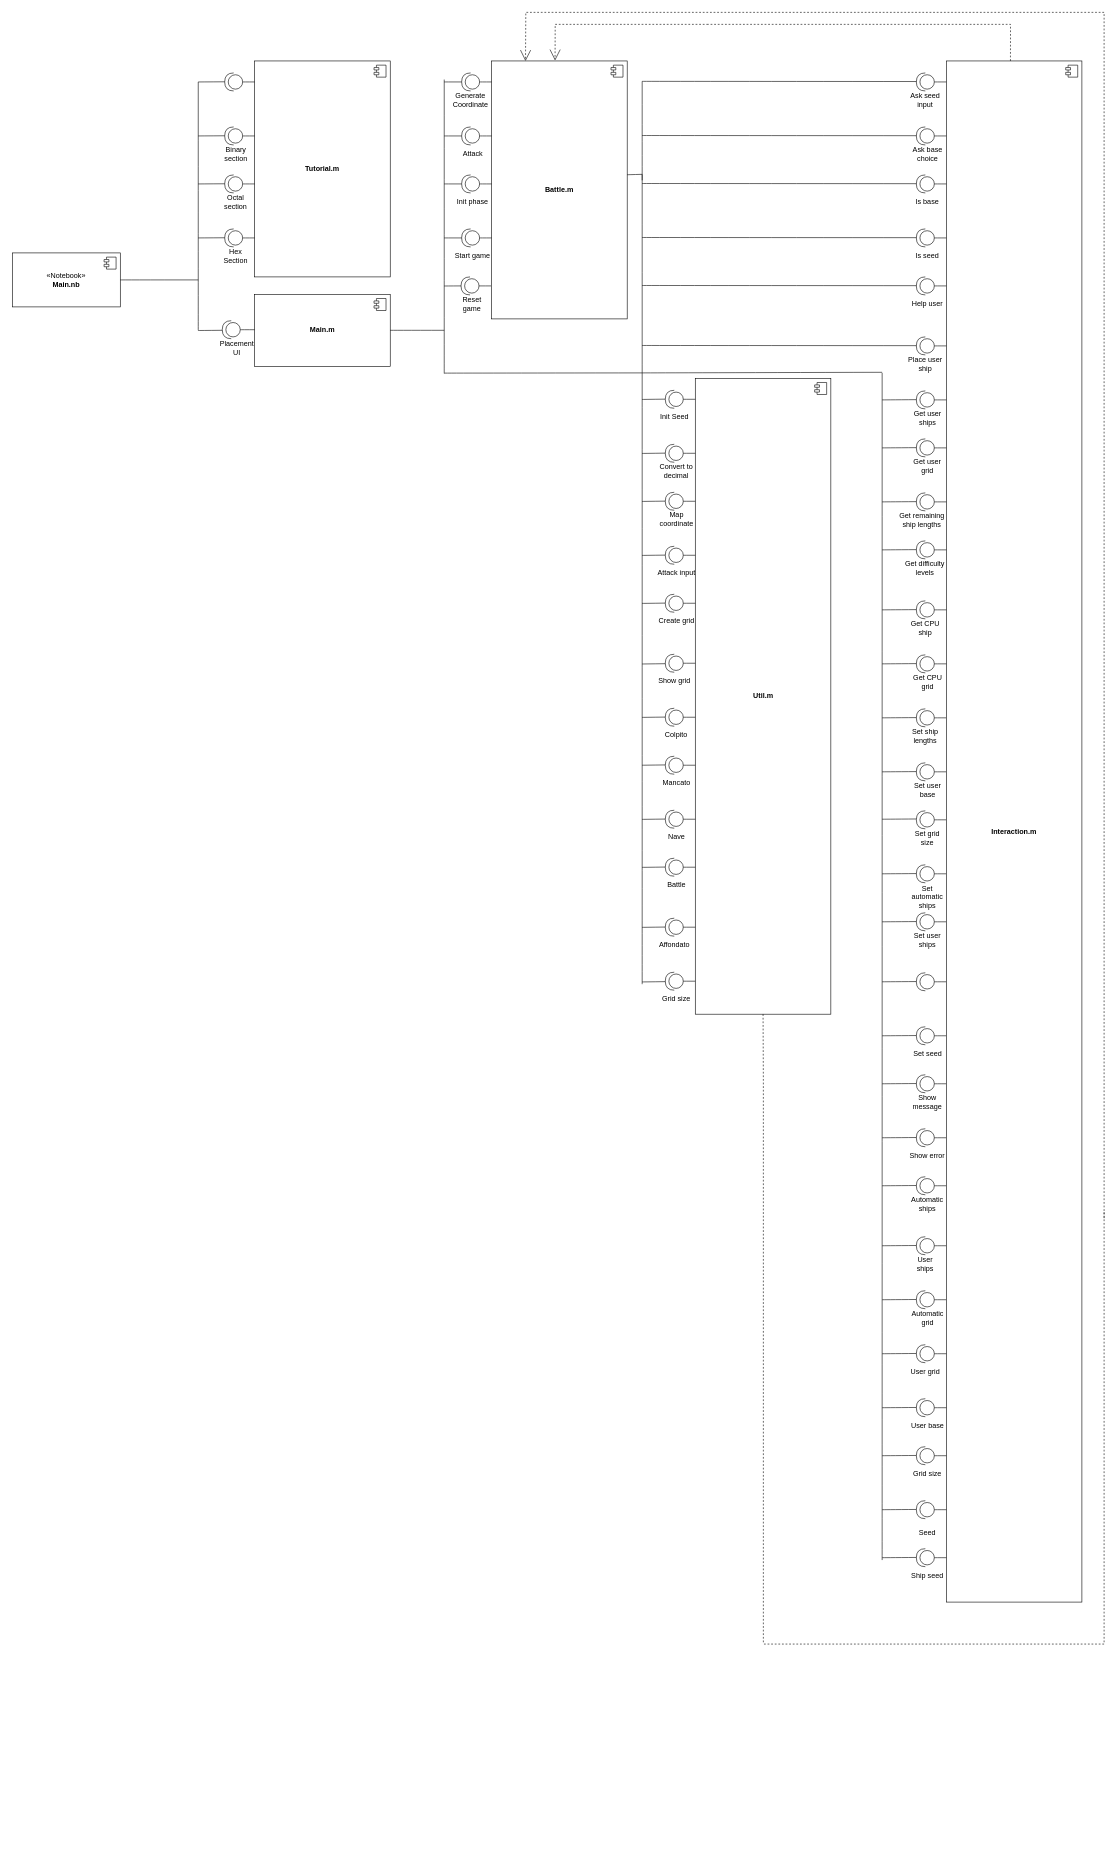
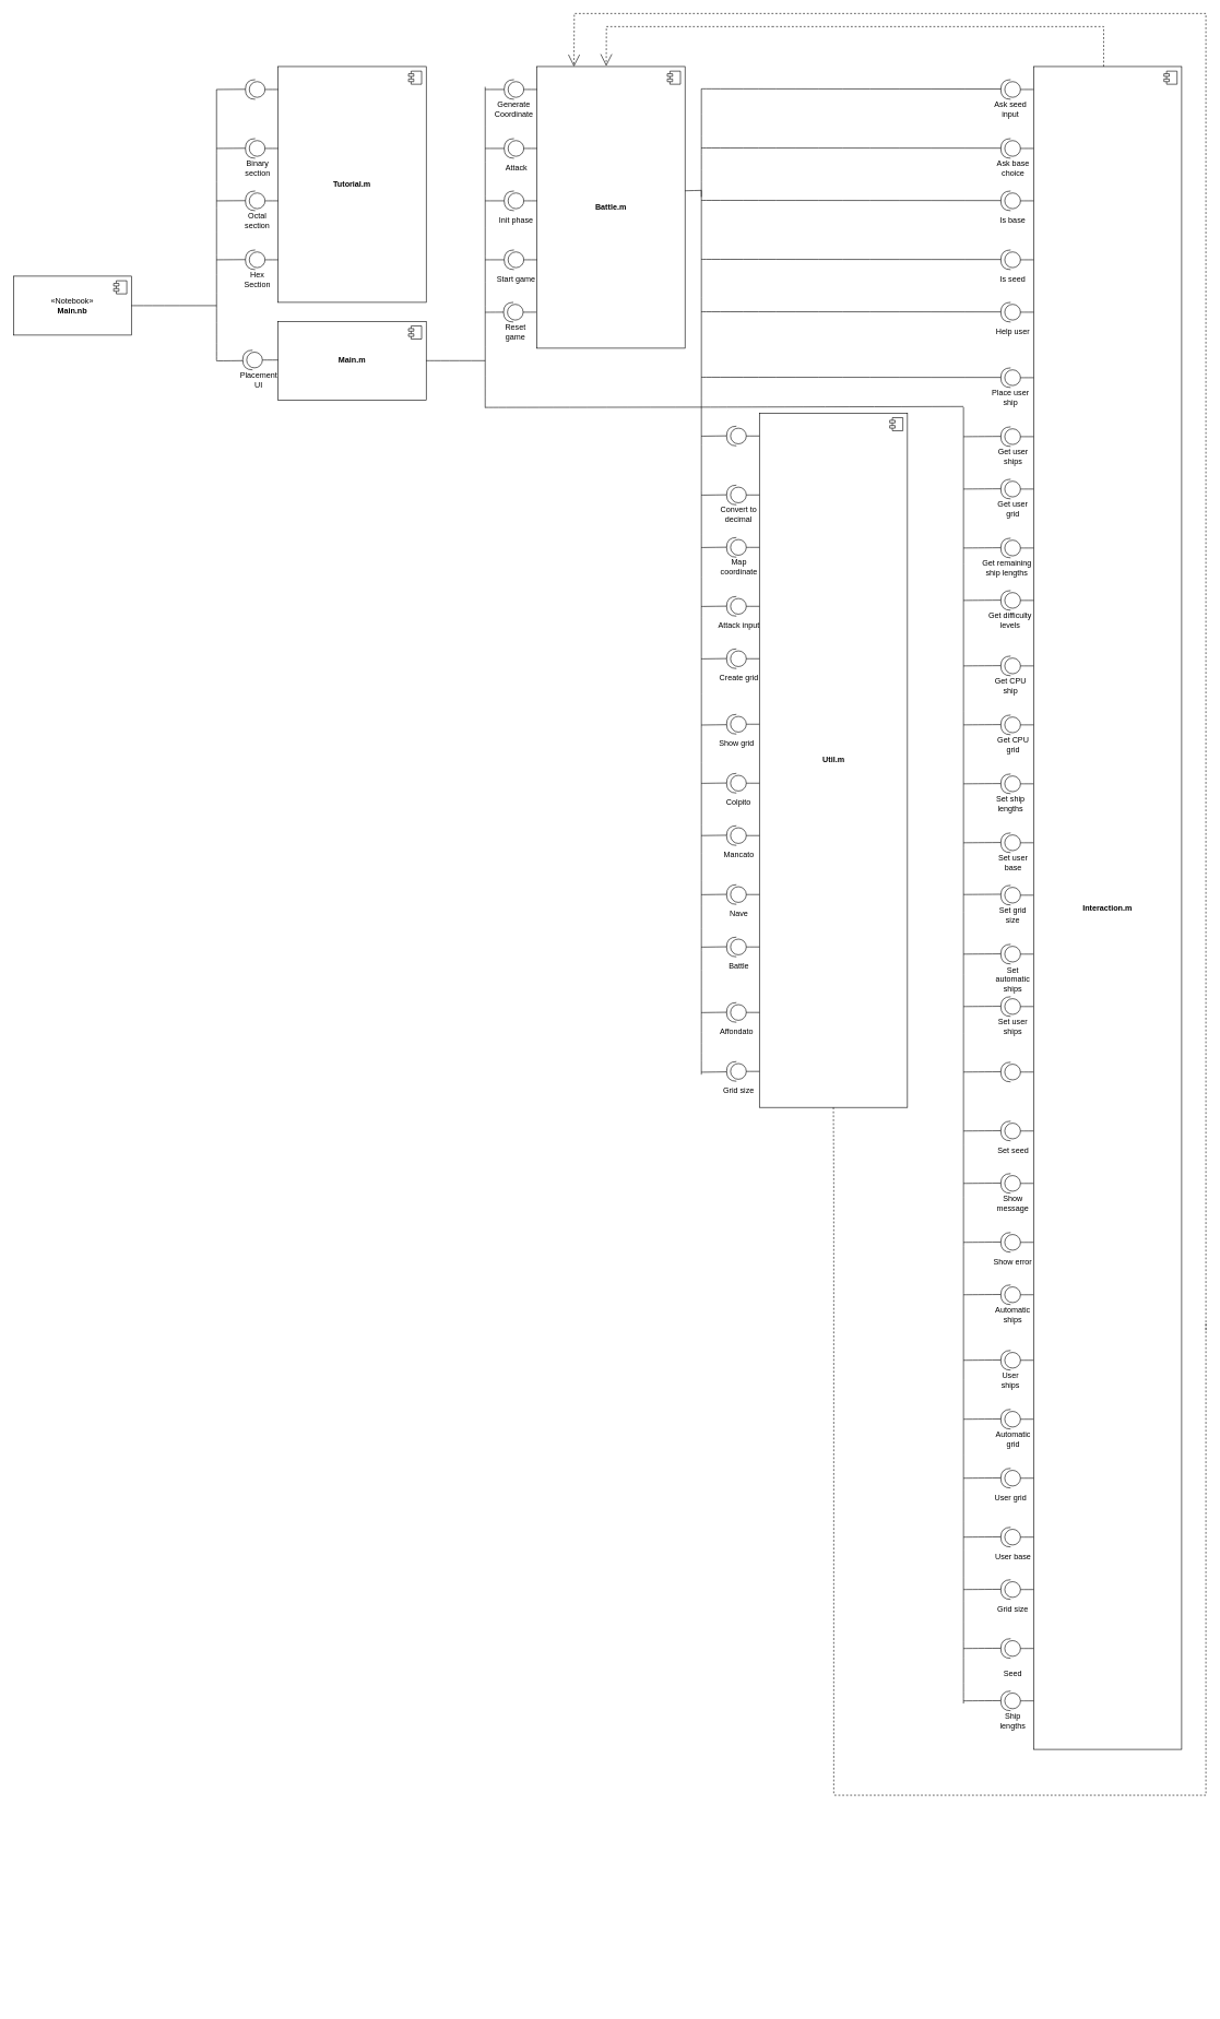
- <mxCell id="27" value="Init Seed" style="text;html=1;align=center;verticalAlign=middle;whiteSpace=wrap;rounded=0;" vertex="1" parent="1"><mxGeometry x="1093.5" y="680" width="60" height="30" as="geometry" /></mxCell>
- <mxCell id="157" value="Ship seed" style="text;html=1;align=center;verticalAlign=middle;whiteSpace=wrap;rounded=0;" vertex="1" parent="1"><mxGeometry x="1513" y="2611" width="65" height="30" as="geometry" /></mxCell>
+ <mxCell id="157" value="Ship lengths" style="text;html=1;align=center;verticalAlign=middle;whiteSpace=wrap;rounded=0;" vertex="1" parent="1"><mxGeometry x="1513" y="2611" width="65" height="30" as="geometry" /></mxCell>
